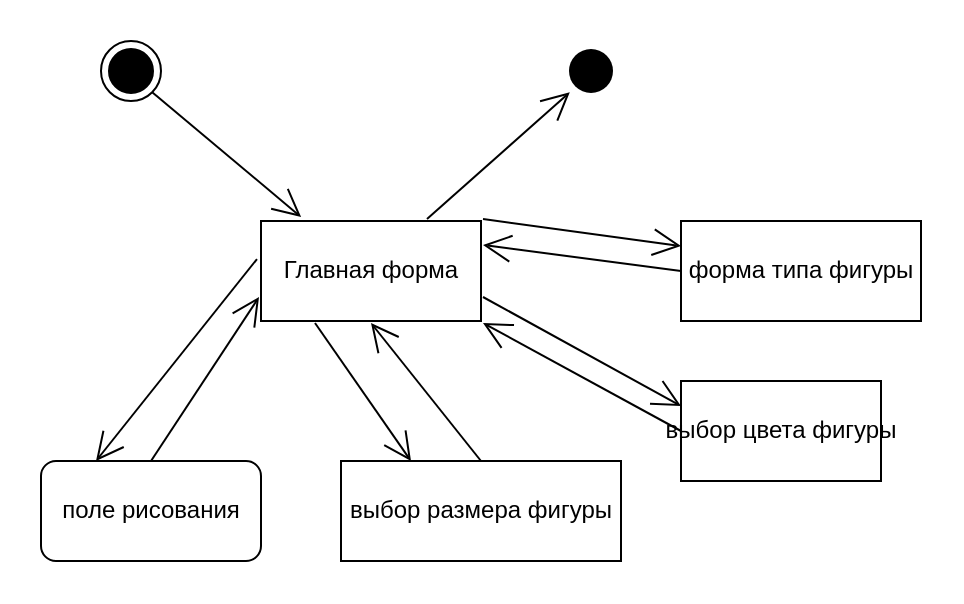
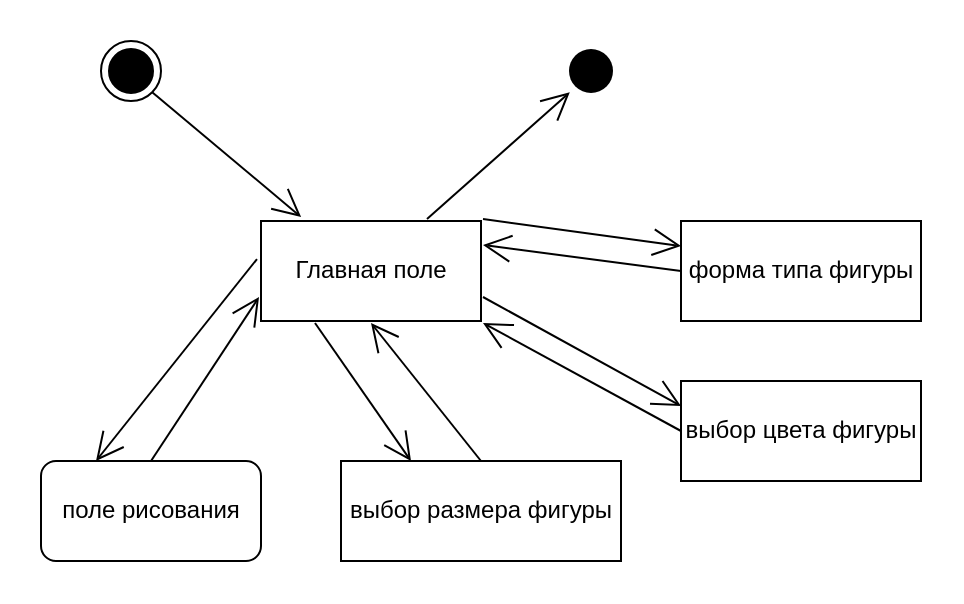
- <mxCell id="4" value="Главная форма" style="html=1;strokeColor=#000000;perimeterSpacing=1;shadow=0;" parent="1" vertex="1"><mxGeometry x="130" y="110" width="110" height="50" as="geometry" /></mxCell>
+ <mxCell id="4" value="Главная поле" style="html=1;strokeColor=#000000;perimeterSpacing=1;shadow=0;" parent="1" vertex="1"><mxGeometry x="130" y="110" width="110" height="50" as="geometry" /></mxCell>
- <mxCell id="7" value="выбор цвета фигуры" style="html=1;" vertex="1" parent="1"><mxGeometry x="340" y="190" width="100" height="50" as="geometry" /></mxCell>
+ <mxCell id="7" value="выбор цвета фигуры" style="html=1;" vertex="1" parent="1"><mxGeometry x="340" y="190" width="120" height="50" as="geometry" /></mxCell>
